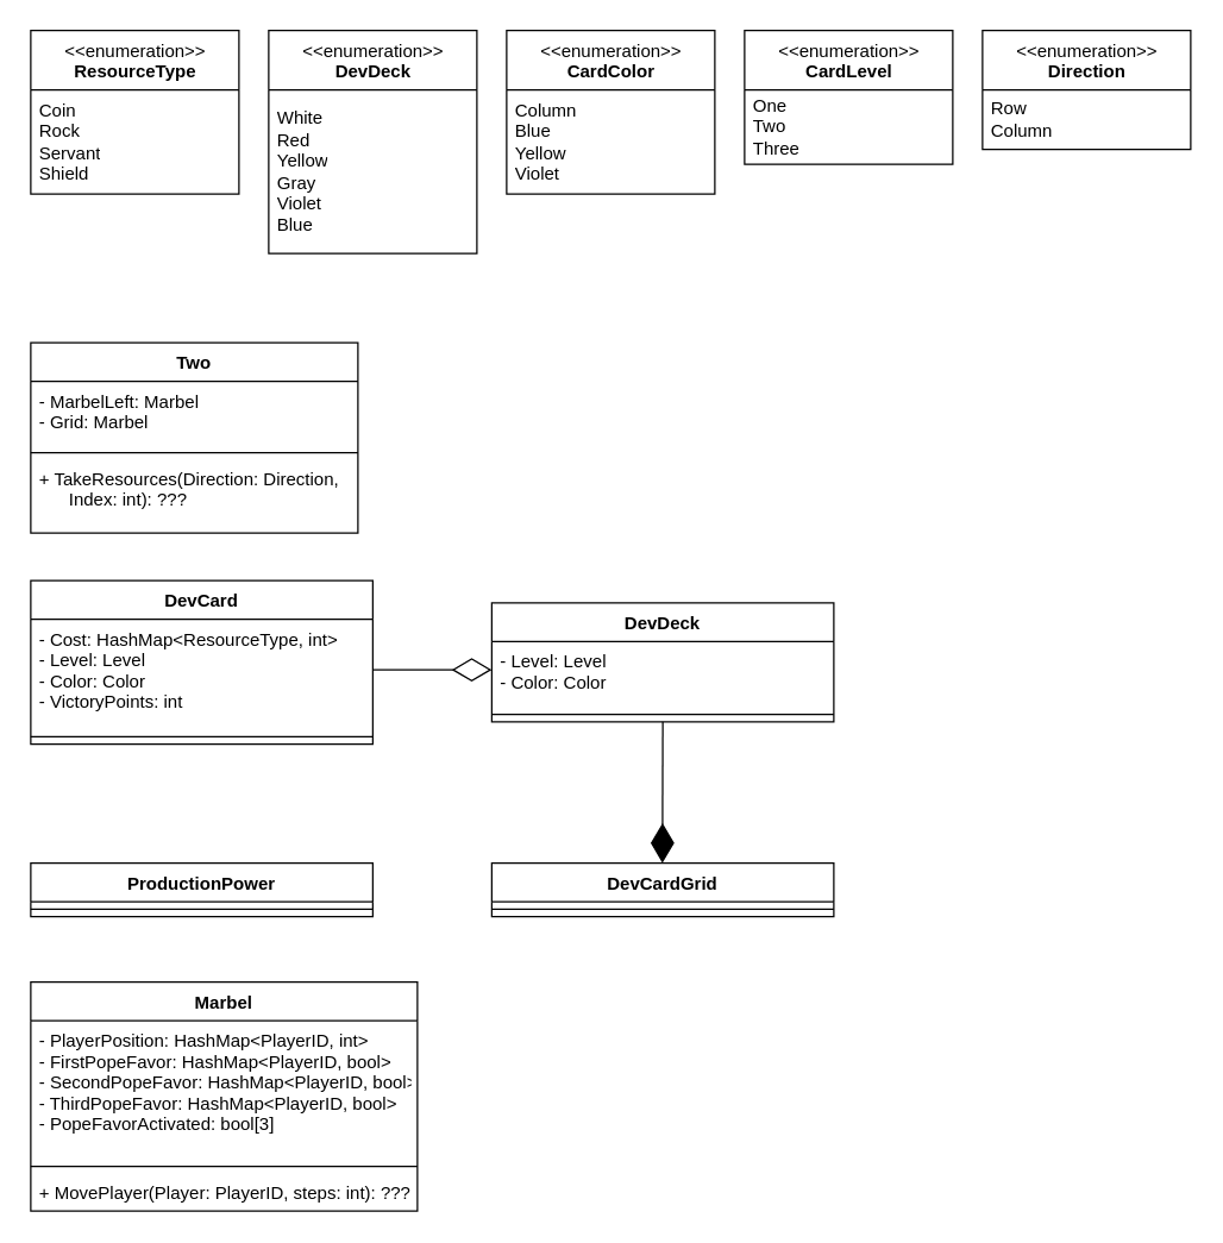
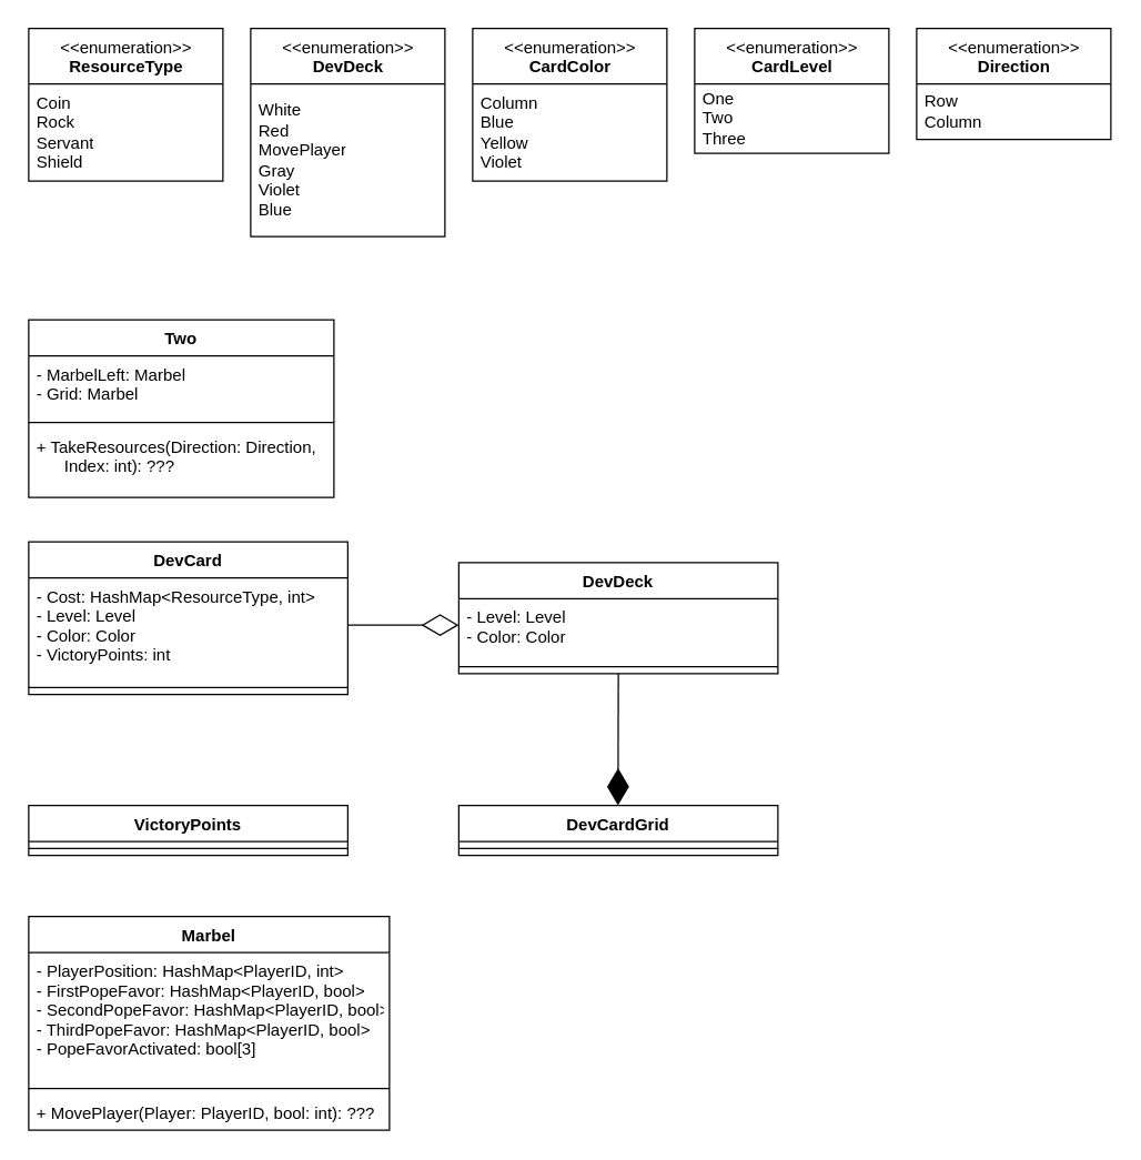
- <mxCell id="5" value="White&lt;br&gt;Red&lt;br&gt;Yellow&lt;br&gt;Gray&lt;br&gt;Violet&lt;br&gt;Blue" style="text;html=1;strokeColor=none;fillColor=none;align=left;verticalAlign=middle;spacingLeft=4;spacingRight=4;overflow=hidden;rotatable=0;points=[[0,0.5],[1,0.5]];portConstraint=eastwest;" vertex="1" parent="4"><mxGeometry y="40" width="140" height="110" as="geometry" /></mxCell>
+ <mxCell id="5" value="White&lt;br&gt;Red&lt;br&gt;MovePlayer&lt;br&gt;Gray&lt;br&gt;Violet&lt;br&gt;Blue" style="text;html=1;strokeColor=none;fillColor=none;align=left;verticalAlign=middle;spacingLeft=4;spacingRight=4;overflow=hidden;rotatable=0;points=[[0,0.5],[1,0.5]];portConstraint=eastwest;" vertex="1" parent="4"><mxGeometry y="40" width="140" height="110" as="geometry" /></mxCell>
- <mxCell id="19" value="ProductionPower" style="swimlane;fontStyle=1;align=center;verticalAlign=top;childLayout=stackLayout;horizontal=1;startSize=26;horizontalStack=0;resizeParent=1;resizeParentMax=0;resizeLast=0;collapsible=1;marginBottom=0;" vertex="1" parent="1"><mxGeometry x="20" y="580" width="230" height="36" as="geometry" /></mxCell>
+ <mxCell id="19" value="VictoryPoints" style="swimlane;fontStyle=1;align=center;verticalAlign=top;childLayout=stackLayout;horizontal=1;startSize=26;horizontalStack=0;resizeParent=1;resizeParentMax=0;resizeLast=0;collapsible=1;marginBottom=0;" vertex="1" parent="1"><mxGeometry x="20" y="580" width="230" height="36" as="geometry" /></mxCell>
- <mxCell id="31" value="+ MovePlayer(Player: PlayerID, steps: int): ???" style="text;strokeColor=none;fillColor=none;align=left;verticalAlign=top;spacingLeft=4;spacingRight=4;overflow=hidden;rotatable=0;points=[[0,0.5],[1,0.5]];portConstraint=eastwest;" vertex="1" parent="28"><mxGeometry y="128" width="260" height="26" as="geometry" /></mxCell>
+ <mxCell id="31" value="+ MovePlayer(Player: PlayerID, bool: int): ???" style="text;strokeColor=none;fillColor=none;align=left;verticalAlign=top;spacingLeft=4;spacingRight=4;overflow=hidden;rotatable=0;points=[[0,0.5],[1,0.5]];portConstraint=eastwest;" vertex="1" parent="28"><mxGeometry y="128" width="260" height="26" as="geometry" /></mxCell>
